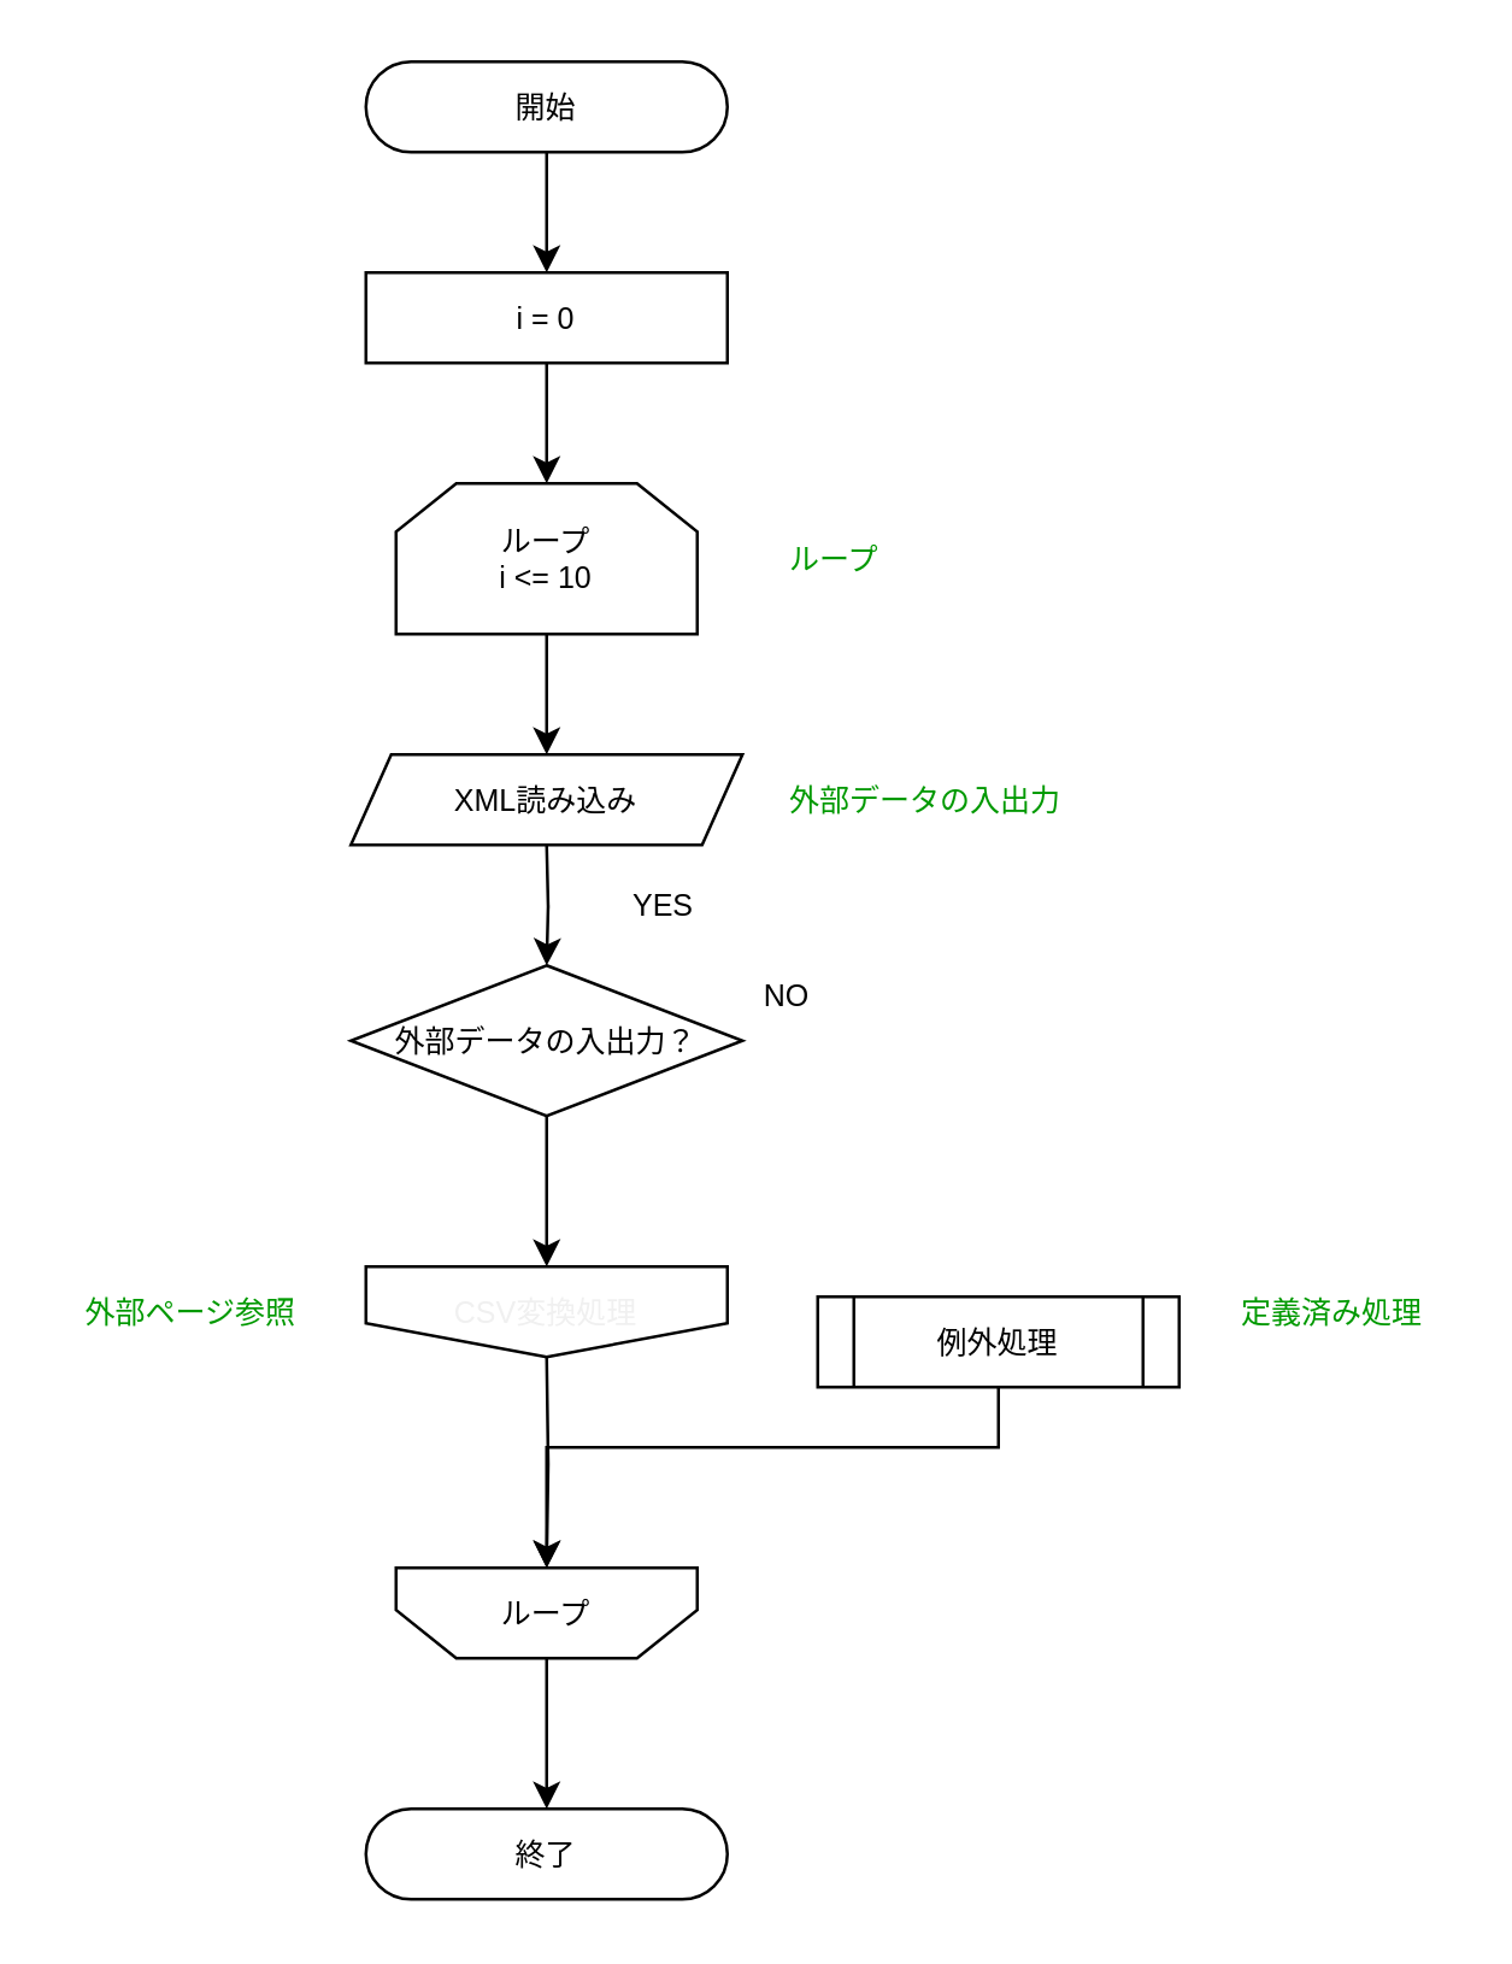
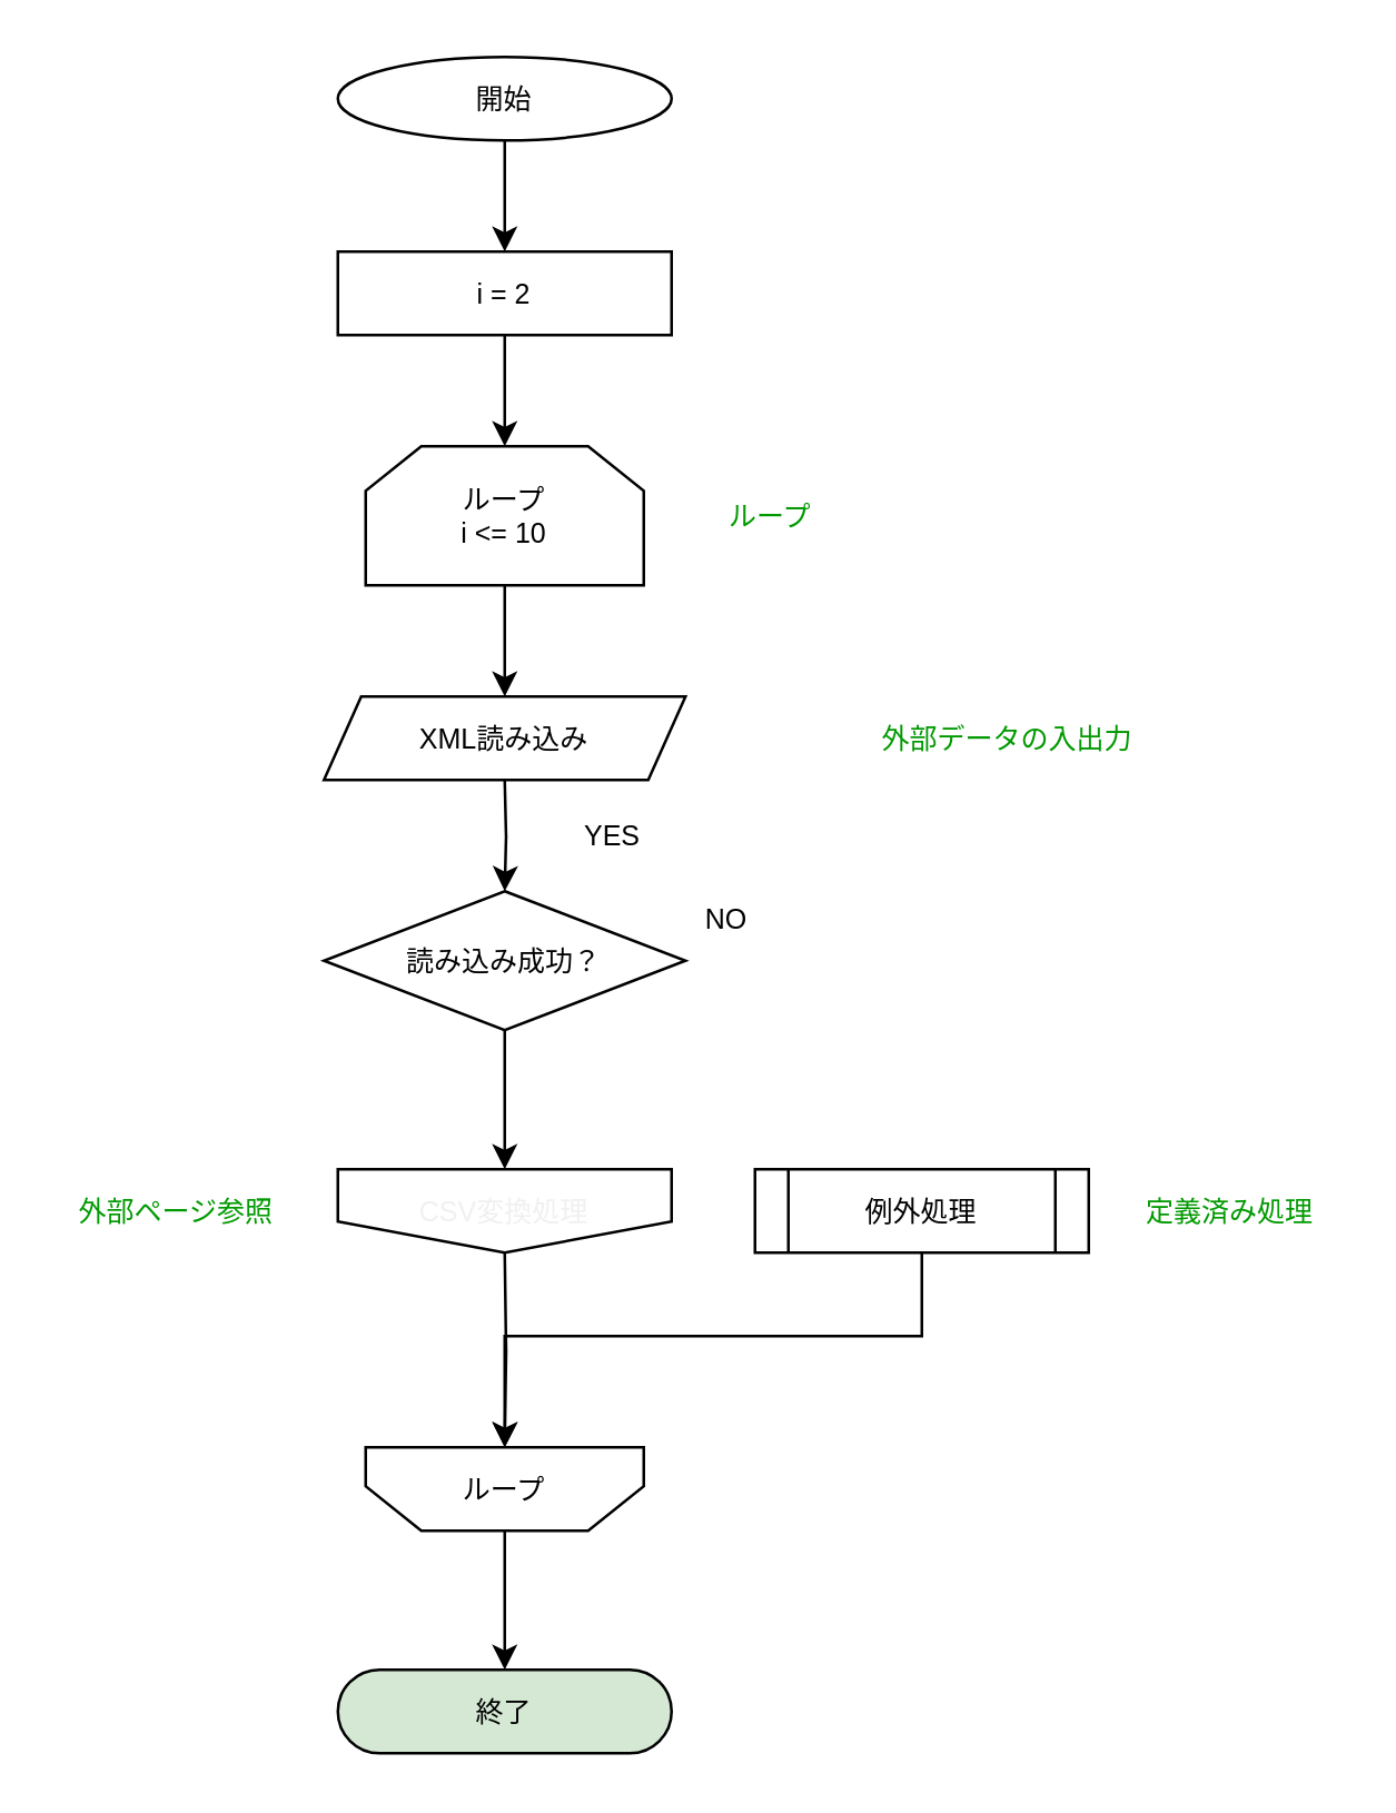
- <mxCell id="3" value="開始" style="rounded=1;whiteSpace=wrap;html=1;arcSize=50;fontSize=10;" vertex="1" parent="1"><mxGeometry x="121" y="20" width="120" height="30" as="geometry" /></mxCell>
+ <mxCell id="3" value="開始" style="ellipse;whiteSpace=wrap;html=1;arcSize=50;fontSize=10;" vertex="1" parent="1"><mxGeometry x="121" y="20" width="120" height="30" as="geometry" /></mxCell>
- <mxCell id="9" value="i = 0" style="rounded=0;whiteSpace=wrap;html=1;fontSize=10;" vertex="1" parent="1"><mxGeometry x="121" y="90" width="120" height="30" as="geometry" /></mxCell>
+ <mxCell id="9" value="i = 2" style="rounded=0;whiteSpace=wrap;html=1;fontSize=10;" vertex="1" parent="1"><mxGeometry x="121" y="90" width="120" height="30" as="geometry" /></mxCell>
- <mxCell id="24" value="&lt;font&gt;外部データの入出力&lt;/font&gt;" style="text;html=1;strokeColor=none;fillColor=none;align=left;verticalAlign=middle;whiteSpace=wrap;rounded=0;fontSize=10;fontColor=#009900;" vertex="1" parent="1"><mxGeometry x="260" y="255" width="110" height="20" as="geometry" /></mxCell>
+ <mxCell id="24" value="&lt;font&gt;外部データの入出力&lt;/font&gt;" style="text;html=1;strokeColor=none;fillColor=none;align=left;verticalAlign=middle;whiteSpace=wrap;rounded=0;fontSize=10;fontColor=#009900;" vertex="1" parent="1"><mxGeometry x="315" y="255" width="110" height="20" as="geometry" /></mxCell>
- <mxCell id="11" value="&lt;font style=&quot;font-size: 10px&quot;&gt;外部データの入出力？&lt;/font&gt;" style="rhombus;whiteSpace=wrap;html=1;" vertex="1" parent="1"><mxGeometry x="116" y="320" width="130" height="50" as="geometry" /></mxCell>
+ <mxCell id="11" value="&lt;font style=&quot;font-size: 10px&quot;&gt;読み込み成功？&lt;/font&gt;" style="rhombus;whiteSpace=wrap;html=1;" vertex="1" parent="1"><mxGeometry x="116" y="320" width="130" height="50" as="geometry" /></mxCell>
- <mxCell id="16" value="例外処理" style="shape=process;whiteSpace=wrap;html=1;backgroundOutline=1;fontSize=10;" vertex="1" parent="1"><mxGeometry x="271" y="430" width="120" height="30" as="geometry" /></mxCell>
+ <mxCell id="16" value="例外処理" style="shape=process;whiteSpace=wrap;html=1;backgroundOutline=1;fontSize=10;" vertex="1" parent="1"><mxGeometry x="271" y="420" width="120" height="30" as="geometry" /></mxCell>
- <mxCell id="4" value="終了" style="rounded=1;whiteSpace=wrap;html=1;arcSize=50;fontSize=10;" vertex="1" parent="1"><mxGeometry x="121" y="600" width="120" height="30" as="geometry" /></mxCell>
+ <mxCell id="4" value="終了" style="rounded=1;whiteSpace=wrap;html=1;arcSize=50;fontSize=10;fillColor=#d5e8d4;" vertex="1" parent="1"><mxGeometry x="121" y="600" width="120" height="30" as="geometry" /></mxCell>
